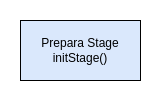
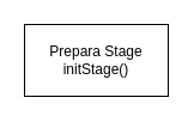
- <mxCell id="2" value="Prepara Stage&lt;br&gt;initStage()" style="rounded=0;whiteSpace=wrap;html=1;fillColor=#dae8fc;" vertex="1" parent="1"><mxGeometry x="20" y="20" width="120" height="60" as="geometry" /></mxCell>
+ <mxCell id="2" value="Prepara Stage&lt;br&gt;initStage()" style="rounded=0;whiteSpace=wrap;html=1;" vertex="1" parent="1"><mxGeometry x="20" y="20" width="120" height="60" as="geometry" /></mxCell>
